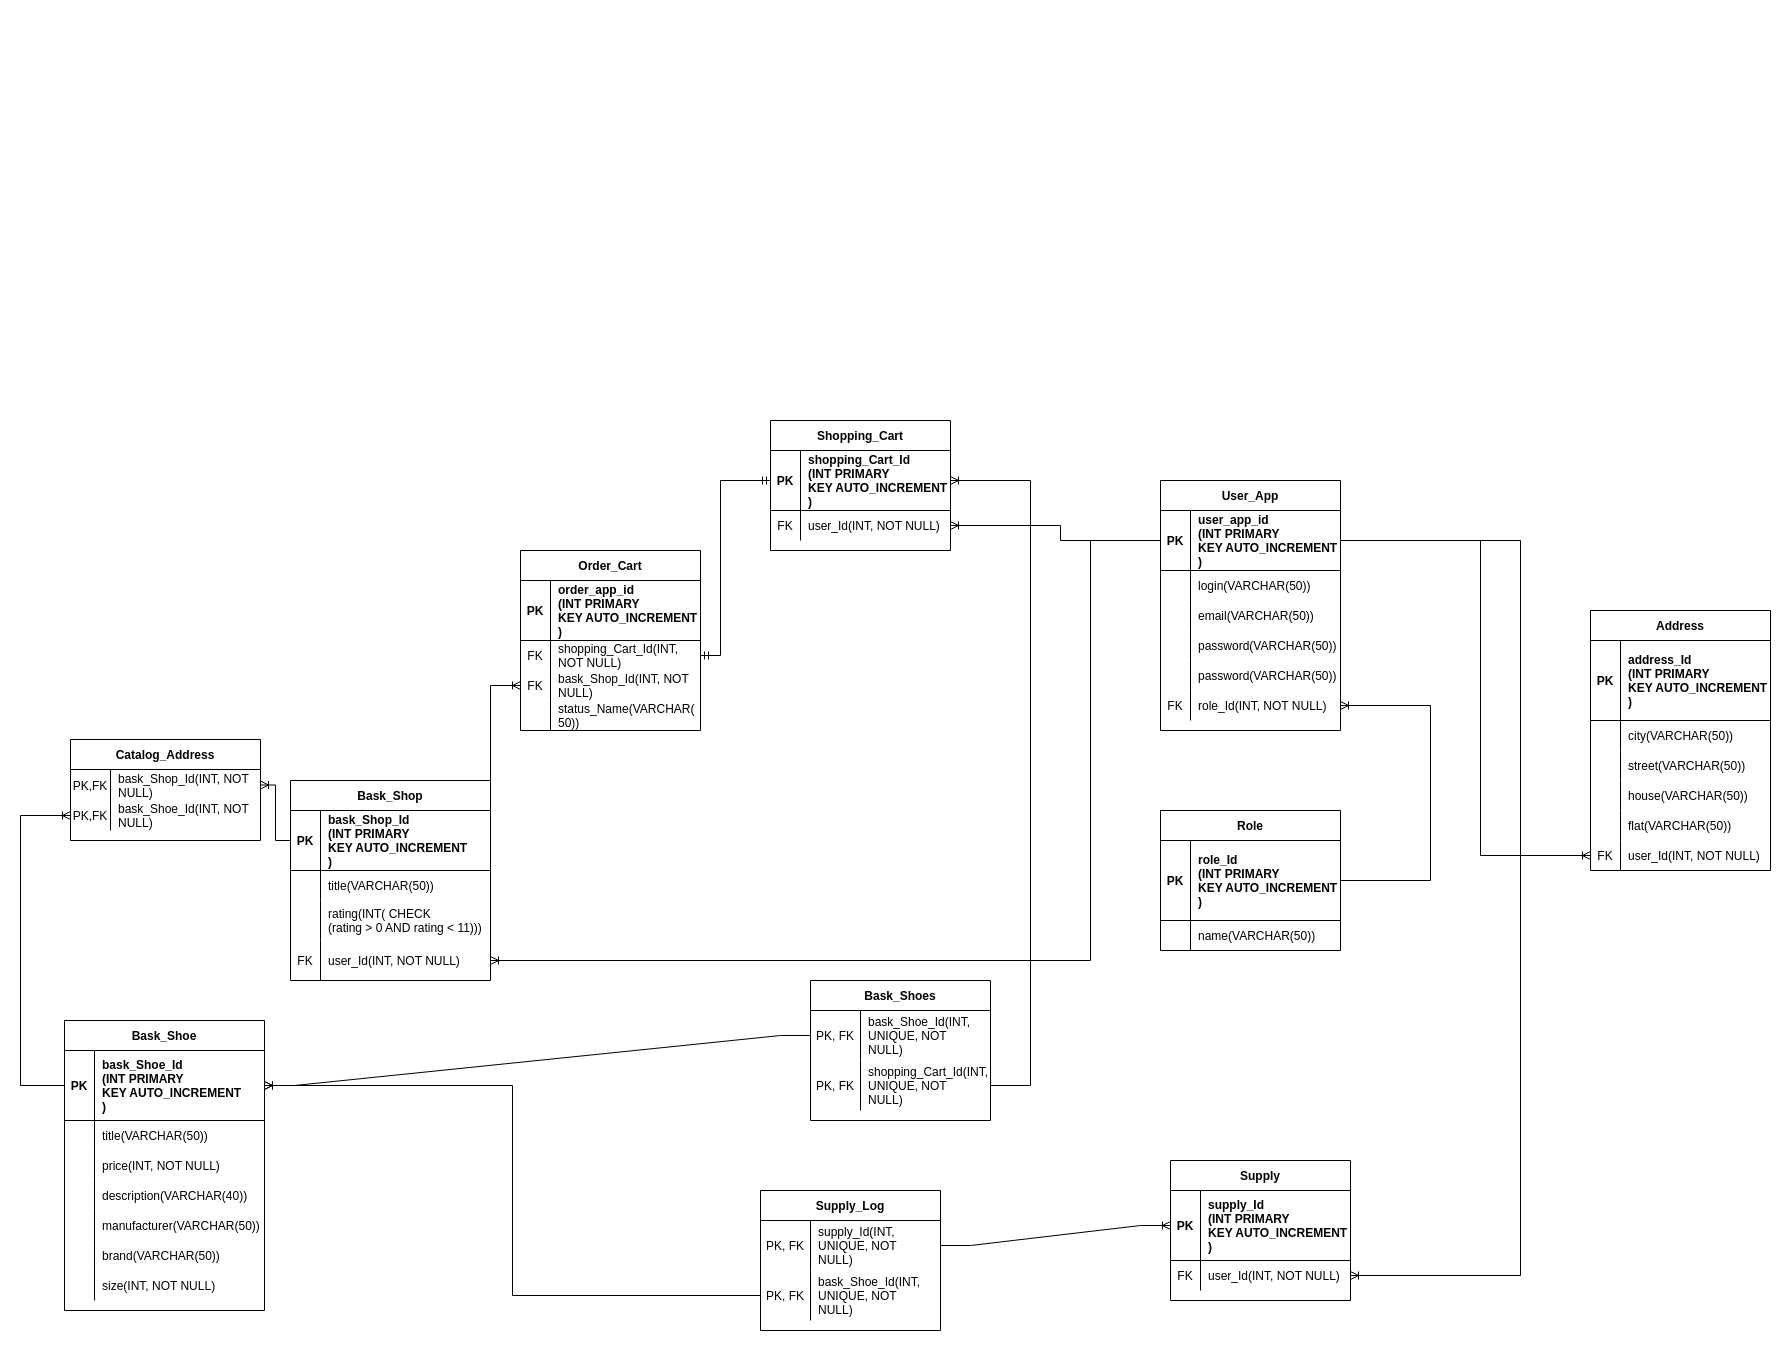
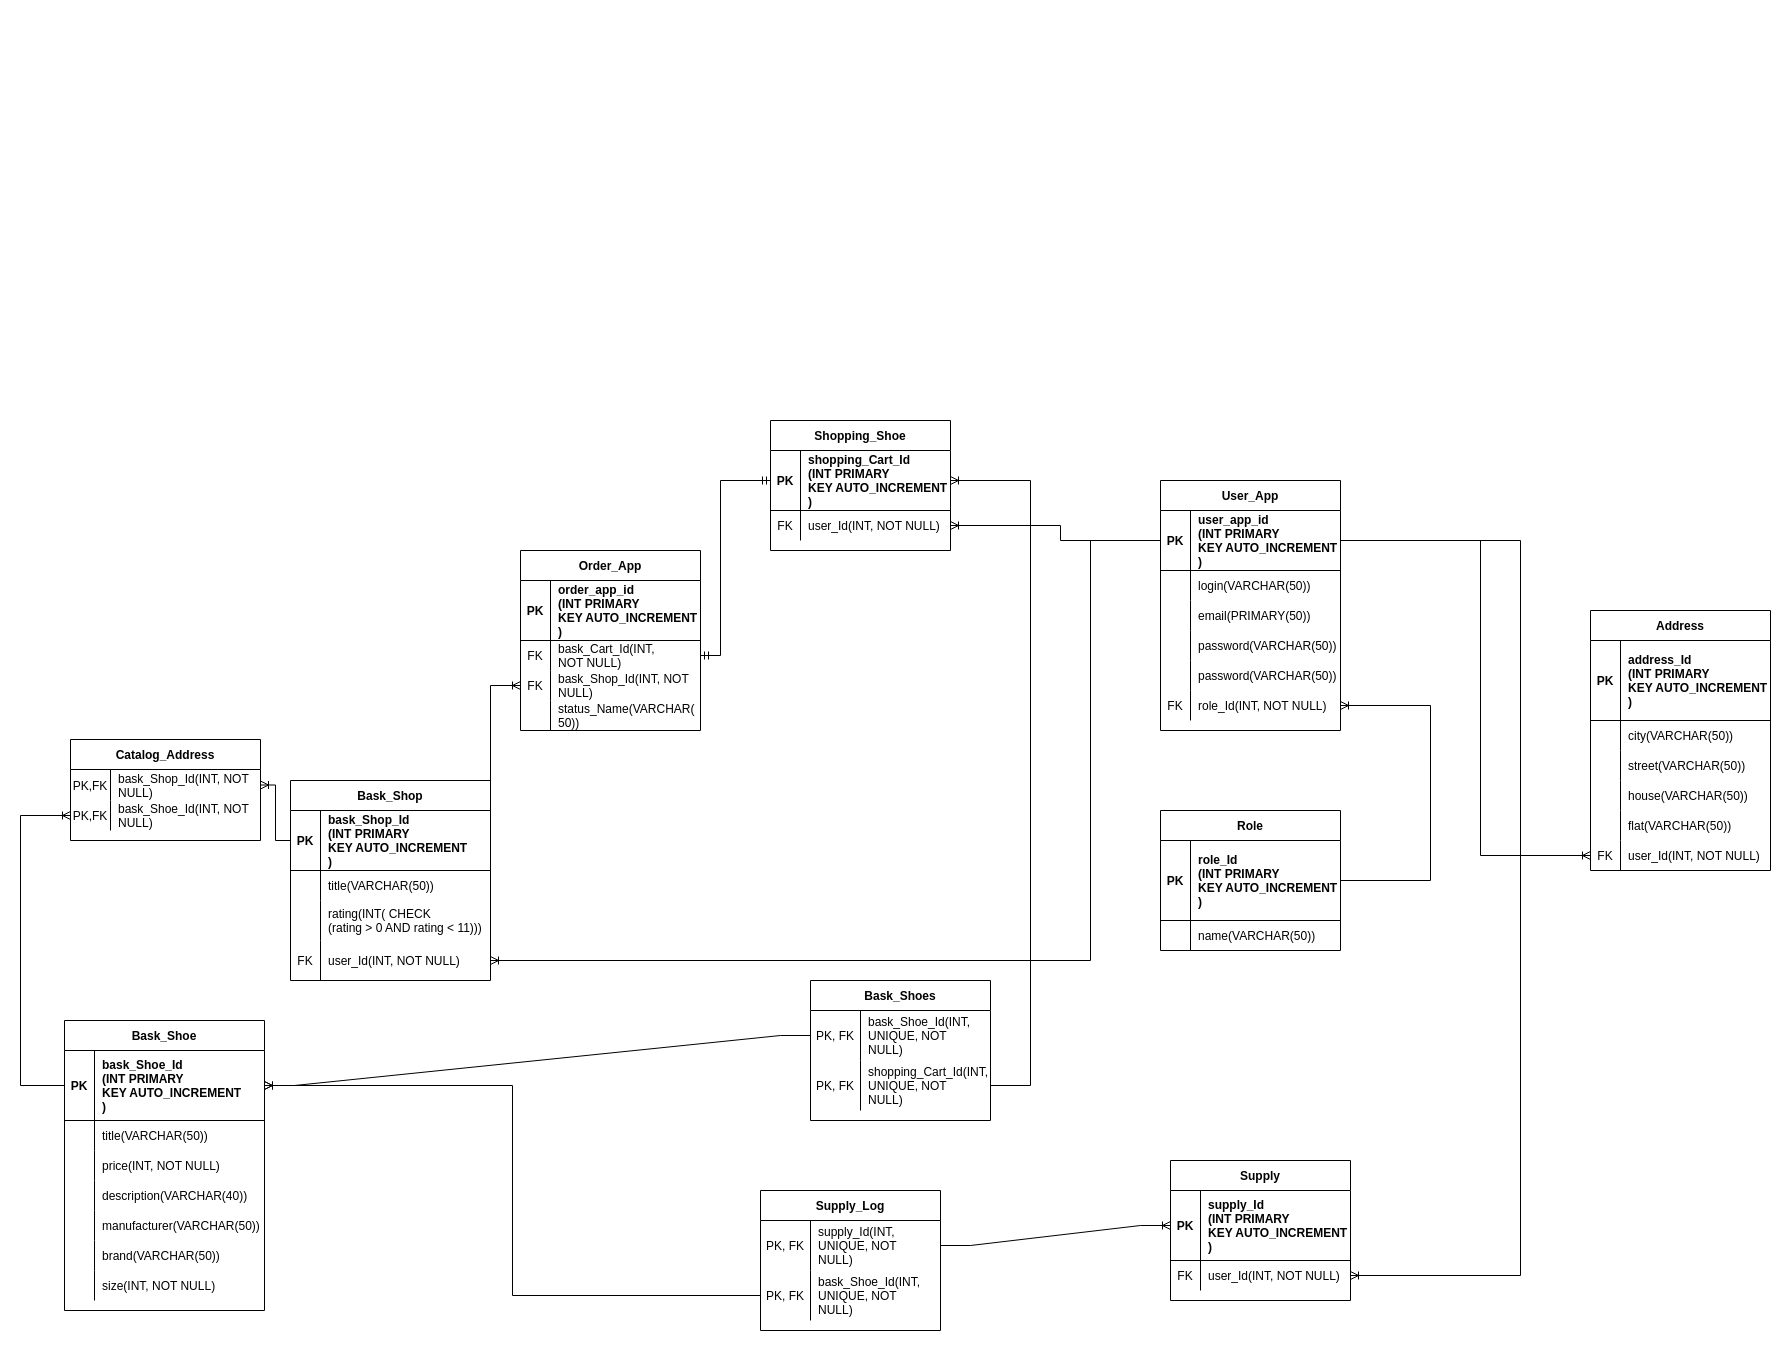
- <mxCell id="76" value="Shopping_Cart" style="shape=table;startSize=30;container=1;collapsible=1;childLayout=tableLayout;fixedRows=1;rowLines=0;fontStyle=1;align=center;resizeLast=1;" parent="1" vertex="1"><mxGeometry x="770" y="420" width="180" height="130" as="geometry" /></mxCell>
+ <mxCell id="76" value="Shopping_Shoe" style="shape=table;startSize=30;container=1;collapsible=1;childLayout=tableLayout;fixedRows=1;rowLines=0;fontStyle=1;align=center;resizeLast=1;" parent="1" vertex="1"><mxGeometry x="770" y="420" width="180" height="130" as="geometry" /></mxCell>
- <mxCell id="15" value="Order_Cart" style="shape=table;startSize=30;container=1;collapsible=1;childLayout=tableLayout;fixedRows=1;rowLines=0;fontStyle=1;align=center;resizeLast=1;" parent="1" vertex="1"><mxGeometry x="520" y="550" width="180" height="180" as="geometry" /></mxCell>
+ <mxCell id="15" value="Order_App" style="shape=table;startSize=30;container=1;collapsible=1;childLayout=tableLayout;fixedRows=1;rowLines=0;fontStyle=1;align=center;resizeLast=1;" parent="1" vertex="1"><mxGeometry x="520" y="550" width="180" height="180" as="geometry" /></mxCell>
- <mxCell id="92" value="email(VARCHAR(50))" style="shape=partialRectangle;connectable=0;fillColor=none;top=0;left=0;bottom=0;right=0;align=left;spacingLeft=6;overflow=hidden;" parent="90" vertex="1"><mxGeometry x="30" width="150" height="30" as="geometry"><mxRectangle width="150" height="30" as="alternateBounds" /></mxGeometry></mxCell>
+ <mxCell id="92" value="email(PRIMARY(50))" style="shape=partialRectangle;connectable=0;fillColor=none;top=0;left=0;bottom=0;right=0;align=left;spacingLeft=6;overflow=hidden;" parent="90" vertex="1"><mxGeometry x="30" width="150" height="30" as="geometry"><mxRectangle width="150" height="30" as="alternateBounds" /></mxGeometry></mxCell>
- <mxCell id="21" value="shopping_Cart_Id(INT, &#10;NOT NULL)" style="shape=partialRectangle;connectable=0;fillColor=none;top=0;left=0;bottom=0;right=0;align=left;spacingLeft=6;overflow=hidden;" parent="19" vertex="1"><mxGeometry x="30" width="150" height="30" as="geometry"><mxRectangle width="150" height="30" as="alternateBounds" /></mxGeometry></mxCell>
+ <mxCell id="21" value="bask_Cart_Id(INT, &#10;NOT NULL)" style="shape=partialRectangle;connectable=0;fillColor=none;top=0;left=0;bottom=0;right=0;align=left;spacingLeft=6;overflow=hidden;" parent="19" vertex="1"><mxGeometry x="30" width="150" height="30" as="geometry"><mxRectangle width="150" height="30" as="alternateBounds" /></mxGeometry></mxCell>
